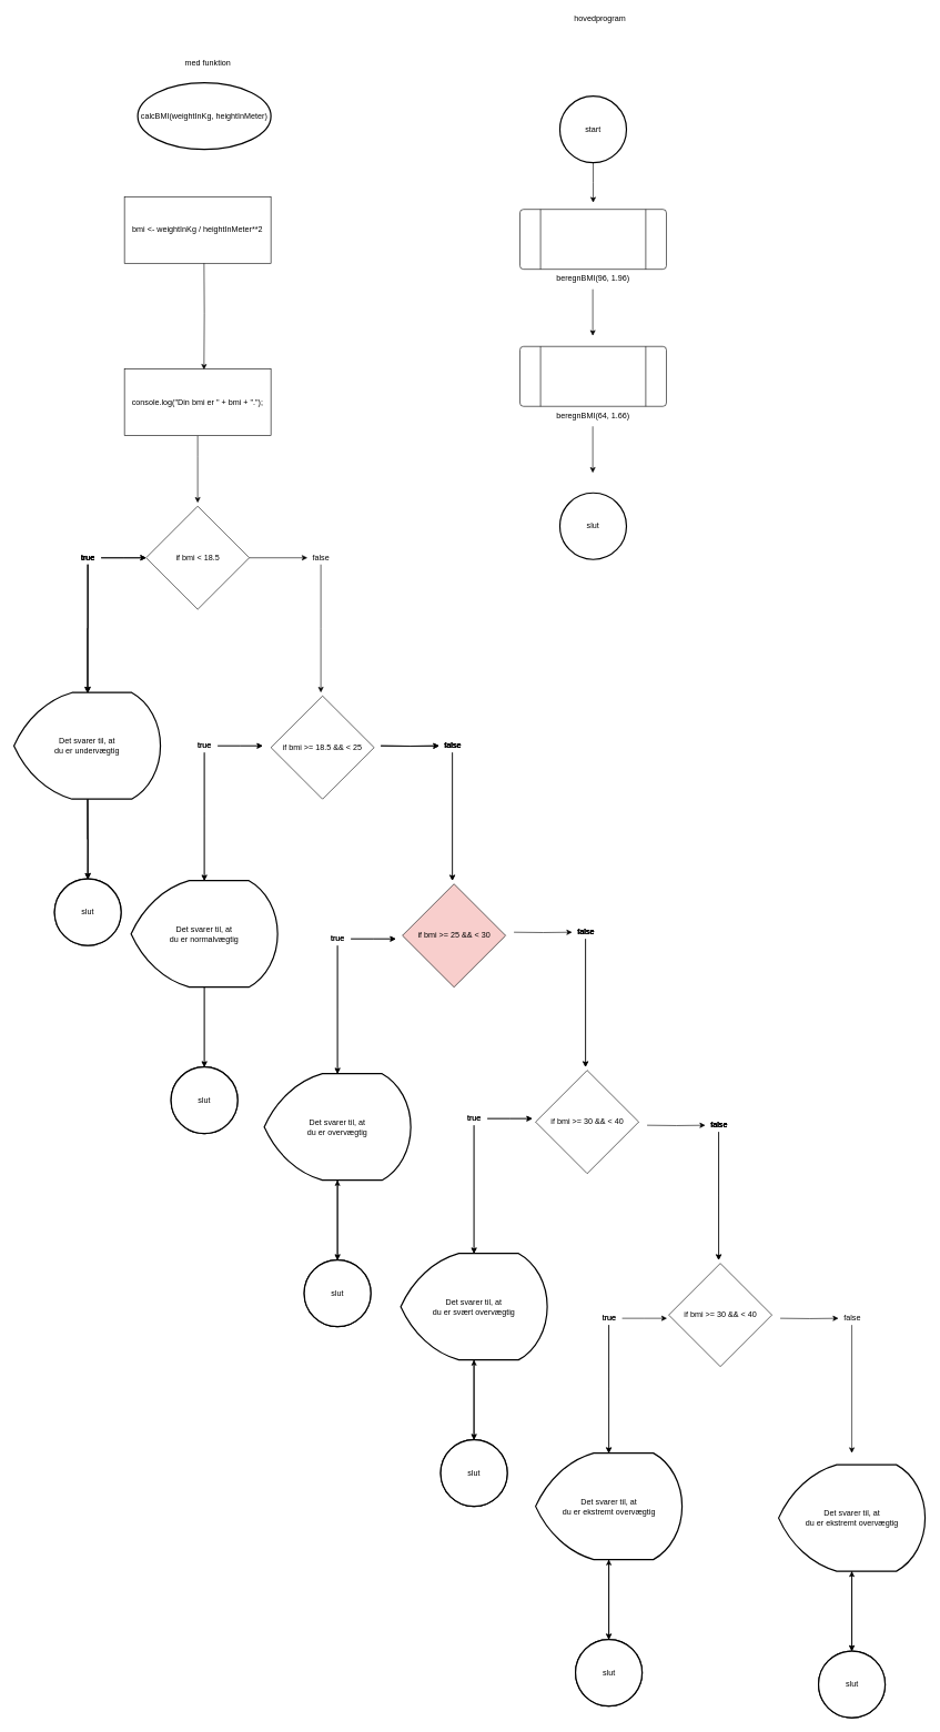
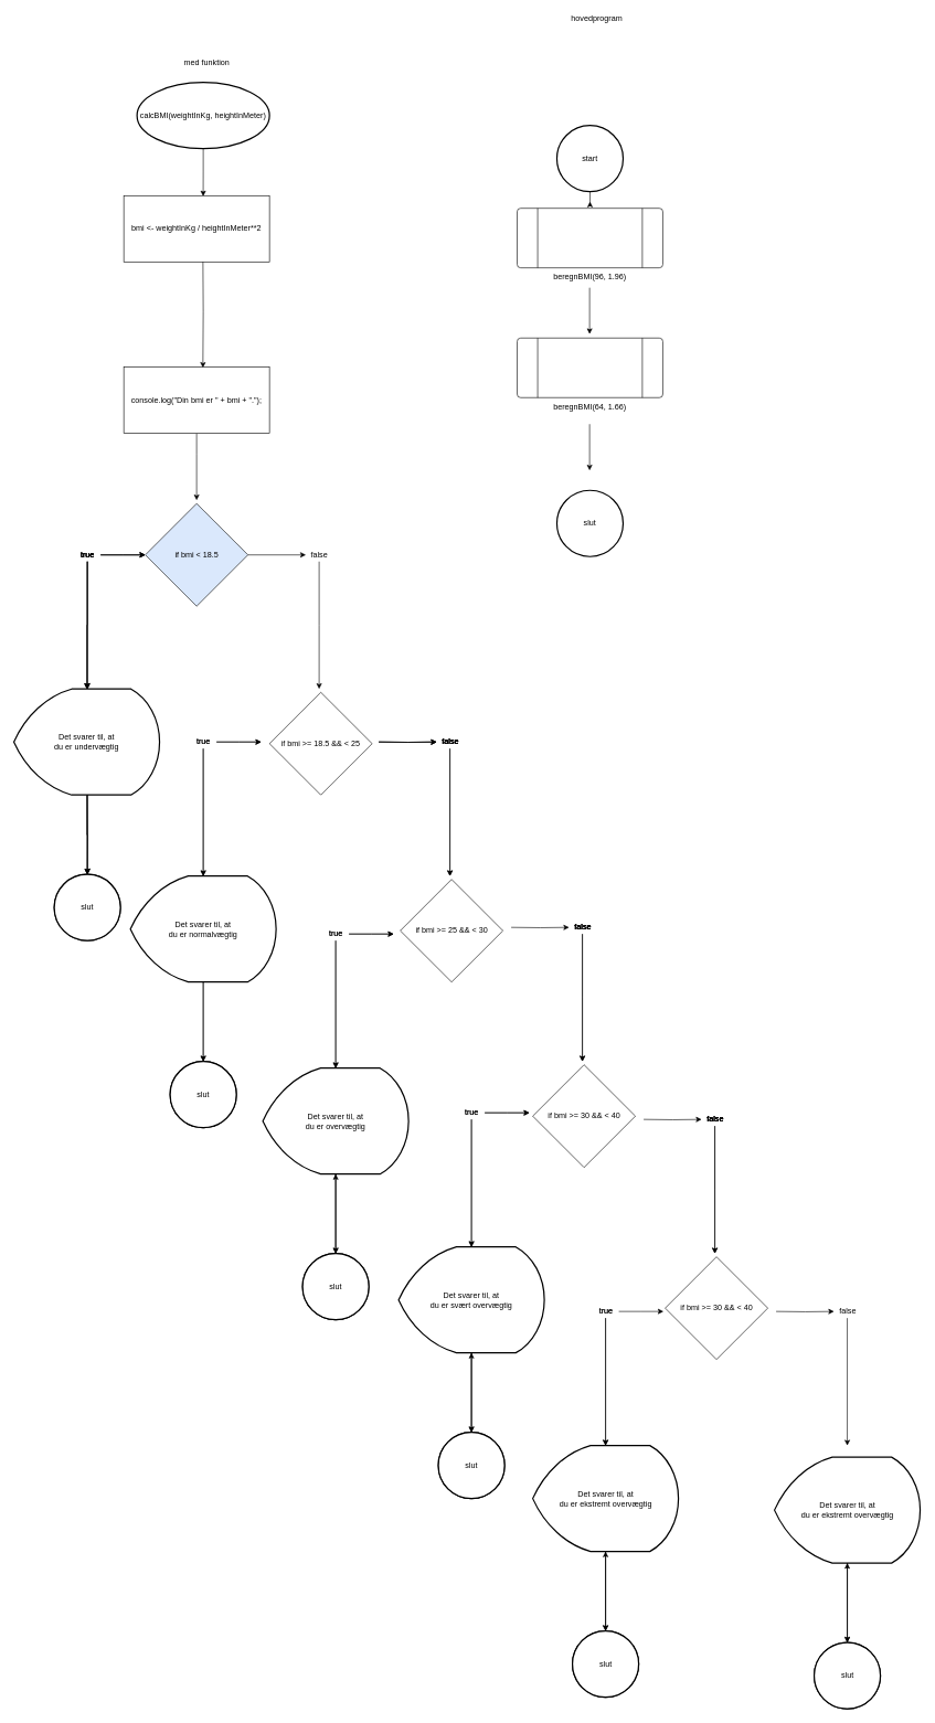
- <mxCell id="12" value="start" style="strokeWidth=2;html=1;shape=mxgraph.flowchart.start_2;whiteSpace=wrap;" vertex="1" parent="1"><mxGeometry x="840" y="144" width="100" height="100" as="geometry" /></mxCell>
+ <mxCell id="12" value="start" style="strokeWidth=2;html=1;shape=mxgraph.flowchart.start_2;whiteSpace=wrap;" vertex="1" parent="1"><mxGeometry x="840" y="189" width="100" height="100" as="geometry" /></mxCell>
+ <mxCell id="9" style="edgeStyle=orthogonalEdgeStyle;rounded=0;orthogonalLoop=1;jettySize=auto;html=1;entryX=0.545;entryY=0.01;entryDx=0;entryDy=0;entryPerimeter=0;" edge="1" parent="1" source="10" target="120"><mxGeometry relative="1" as="geometry" /></mxCell>
- <mxCell id="18" value="beregnBMI(64, 1.66)" style="verticalLabelPosition=bottom;verticalAlign=top;html=1;shape=process;whiteSpace=wrap;rounded=1;size=0.14;arcSize=6;" vertex="1" parent="1"><mxGeometry x="780" y="520" width="220" height="90" as="geometry" /></mxCell>
+ <mxCell id="18" value="beregnBMI(64, 1.66)" style="verticalLabelPosition=bottom;verticalAlign=top;html=1;shape=process;whiteSpace=wrap;rounded=1;size=0.14;arcSize=6;" vertex="1" parent="1"><mxGeometry x="780" y="510" width="220" height="90" as="geometry" /></mxCell>
- <mxCell id="20" value="if bmi &amp;lt; 18.5" style="rhombus;whiteSpace=wrap;html=1;" vertex="1" parent="1"><mxGeometry x="218.5" y="760" width="155" height="155" as="geometry" /></mxCell>
+ <mxCell id="20" value="if bmi &amp;lt; 18.5" style="rhombus;whiteSpace=wrap;html=1;fillColor=#dae8fc;" vertex="1" parent="1"><mxGeometry x="218.5" y="760" width="155" height="155" as="geometry" /></mxCell>
- <mxCell id="48" value="if bmi &amp;gt;= 25 &amp;amp;&amp;amp; &amp;lt; 30" style="rhombus;whiteSpace=wrap;html=1;fillColor=#f8cecc;" vertex="1" parent="1"><mxGeometry x="603.5" y="1327.5" width="155" height="155" as="geometry" /></mxCell>
+ <mxCell id="48" value="if bmi &amp;gt;= 25 &amp;amp;&amp;amp; &amp;lt; 30" style="rhombus;whiteSpace=wrap;html=1;" vertex="1" parent="1"><mxGeometry x="603.5" y="1327.5" width="155" height="155" as="geometry" /></mxCell>
